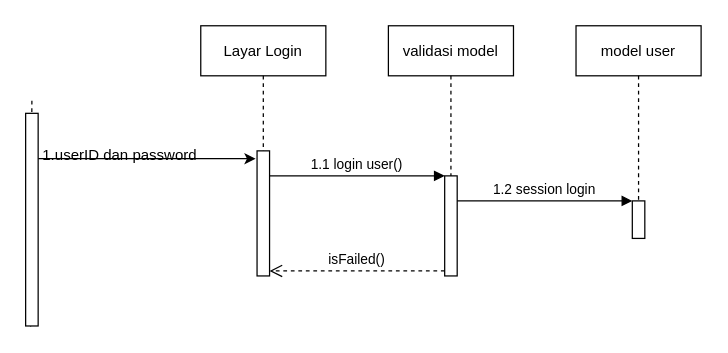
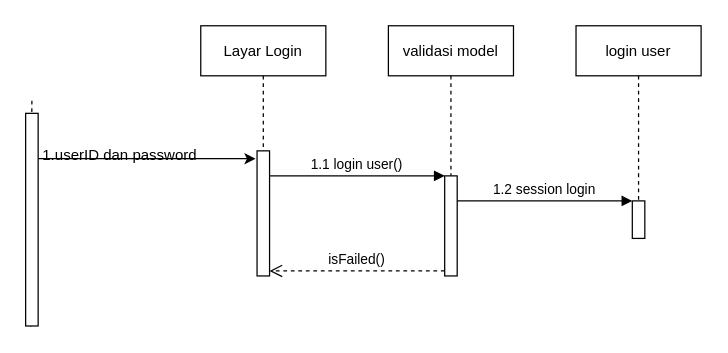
- <mxCell id="13" value="model user" style="shape=umlLifeline;perimeter=lifelinePerimeter;container=1;collapsible=0;recursiveResize=0;rounded=0;shadow=0;strokeWidth=1;" vertex="1" parent="1"><mxGeometry x="460" y="20" width="100" height="170" as="geometry" /></mxCell>
+ <mxCell id="13" value="login user" style="shape=umlLifeline;perimeter=lifelinePerimeter;container=1;collapsible=0;recursiveResize=0;rounded=0;shadow=0;strokeWidth=1;" vertex="1" parent="1"><mxGeometry x="460" y="20" width="100" height="170" as="geometry" /></mxCell>
